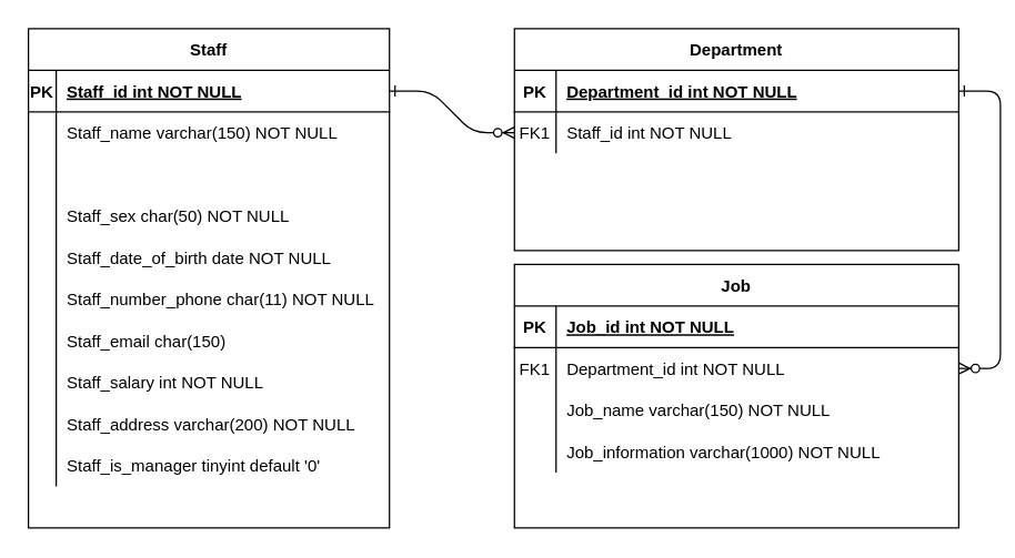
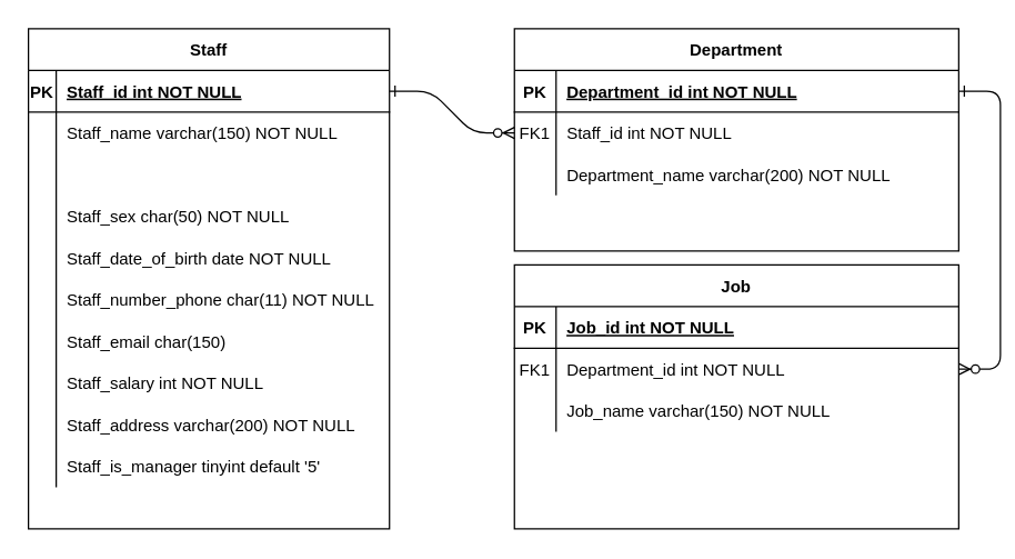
+ <mxCell id="13" value="Department_name varchar(200) NOT NULL" style="shape=partialRectangle;overflow=hidden;connectable=0;fillColor=none;top=0;left=0;bottom=0;right=0;align=left;spacingLeft=6;" parent="11" vertex="1"><mxGeometry x="30" width="290" height="30" as="geometry"><mxRectangle width="290" height="30" as="alternateBounds" /></mxGeometry></mxCell>
- <mxCell id="28" value="Job_information varchar(1000) NOT NULL" style="shape=partialRectangle;connectable=0;fillColor=none;top=0;left=0;bottom=0;right=0;align=left;spacingLeft=6;overflow=hidden;" vertex="1" parent="26"><mxGeometry x="30" width="290" height="30" as="geometry"><mxRectangle width="290" height="30" as="alternateBounds" /></mxGeometry></mxCell>
- <mxCell id="60" value="Staff_is_manager tinyint default '0'" style="shape=partialRectangle;connectable=0;fillColor=none;top=0;left=0;bottom=0;right=0;align=left;spacingLeft=6;overflow=hidden;" vertex="1" parent="58"><mxGeometry x="20" width="240" height="30" as="geometry"><mxRectangle width="240" height="30" as="alternateBounds" /></mxGeometry></mxCell>
+ <mxCell id="60" value="Staff_is_manager tinyint default '5'" style="shape=partialRectangle;connectable=0;fillColor=none;top=0;left=0;bottom=0;right=0;align=left;spacingLeft=6;overflow=hidden;" vertex="1" parent="58"><mxGeometry x="20" width="240" height="30" as="geometry"><mxRectangle width="240" height="30" as="alternateBounds" /></mxGeometry></mxCell>
